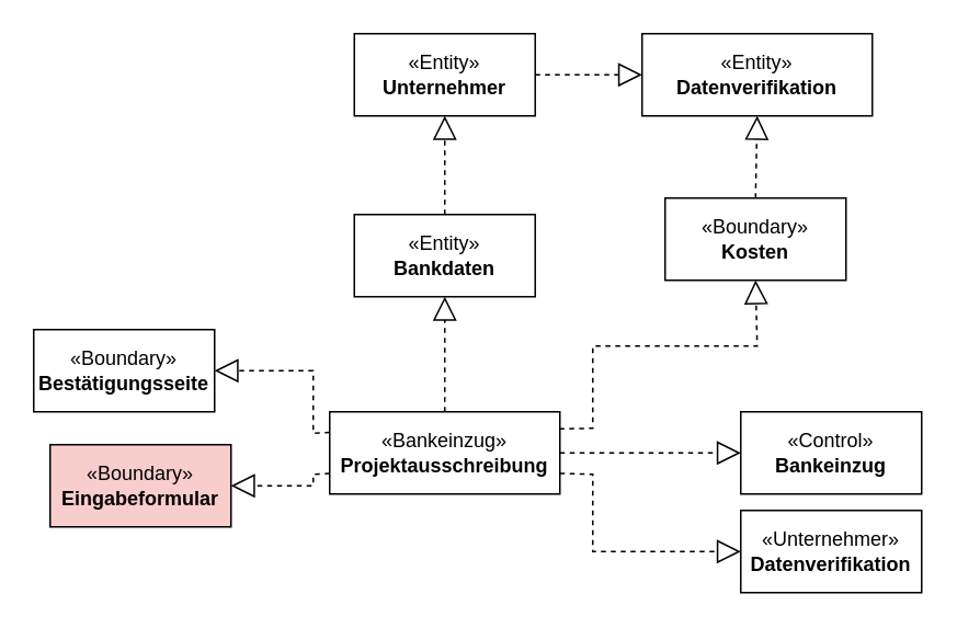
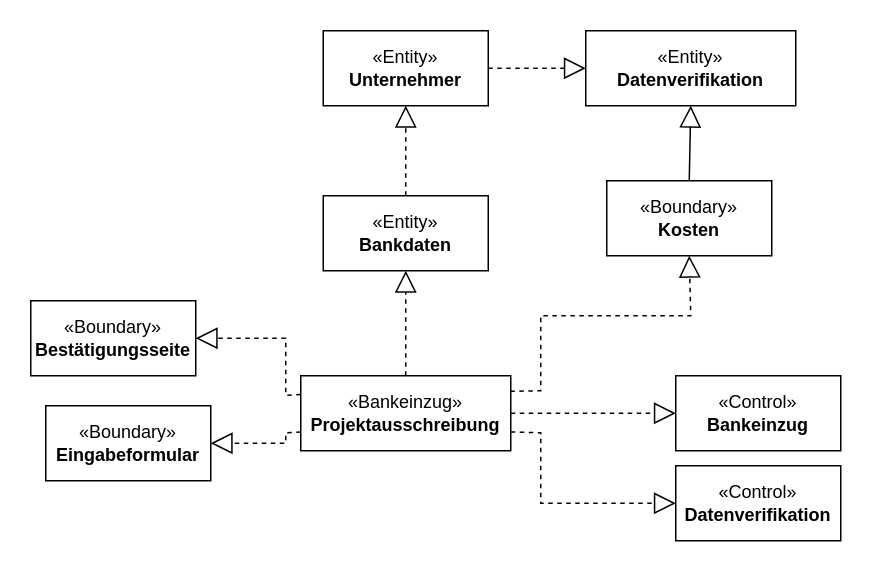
- <mxCell id="11" value="" style="endArrow=block;dashed=1;endFill=0;endSize=12;html=1;rounded=0;exitX=0.5;exitY=0;exitDx=0;exitDy=0;entryX=0.5;entryY=1;entryDx=0;entryDy=0;" edge="1" parent="1" source="5" target="3"><mxGeometry width="160" relative="1" as="geometry"><mxPoint x="280" y="150" as="sourcePoint" /><mxPoint x="440" y="150" as="targetPoint" /></mxGeometry></mxCell>
+ <mxCell id="11" value="" style="endArrow=block;dashed=0;endFill=0;endSize=12;html=1;rounded=0;exitX=0.5;exitY=0;exitDx=0;exitDy=0;entryX=0.5;entryY=1;entryDx=0;entryDy=0;" edge="1" parent="1" source="5" target="3"><mxGeometry width="160" relative="1" as="geometry"><mxPoint x="280" y="150" as="sourcePoint" /><mxPoint x="440" y="150" as="targetPoint" /></mxGeometry></mxCell>
- <mxCell id="6" value="«Boundary»&lt;br&gt;&lt;b&gt;Eingabeformular&lt;/b&gt;" style="html=1;whiteSpace=wrap;fillColor=#f8cecc;" vertex="1" parent="1"><mxGeometry x="30" y="270" width="110" height="50" as="geometry" /></mxCell>
+ <mxCell id="6" value="«Boundary»&lt;br&gt;&lt;b&gt;Eingabeformular&lt;/b&gt;" style="html=1;whiteSpace=wrap;" vertex="1" parent="1"><mxGeometry x="30" y="270" width="110" height="50" as="geometry" /></mxCell>
- <mxCell id="9" value="«Unternehmer»&lt;br&gt;&lt;b&gt;Datenverifikation&lt;/b&gt;" style="html=1;whiteSpace=wrap;" vertex="1" parent="1"><mxGeometry x="450" y="310" width="110" height="50" as="geometry" /></mxCell>
+ <mxCell id="9" value="«Control»&lt;br&gt;&lt;b&gt;Datenverifikation&lt;/b&gt;" style="html=1;whiteSpace=wrap;" vertex="1" parent="1"><mxGeometry x="450" y="310" width="110" height="50" as="geometry" /></mxCell>
